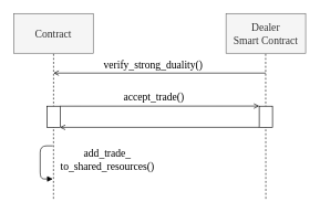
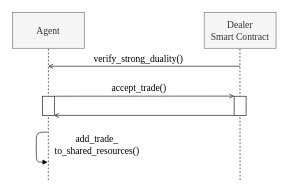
- <mxCell id="2" value="Contract" style="rounded=0;whiteSpace=wrap;html=1;fillColor=#f5f5f5;strokeColor=#666666;fontColor=#333333;fontFamily=Lucida Console;fontSize=16;" parent="1" vertex="1"><mxGeometry x="20" y="20" width="120" height="60" as="geometry" /></mxCell>
+ <mxCell id="2" value="Agent" style="rounded=0;whiteSpace=wrap;html=1;fillColor=#f5f5f5;strokeColor=#666666;fontColor=#333333;fontFamily=Lucida Console;fontSize=16;" parent="1" vertex="1"><mxGeometry x="20" y="20" width="120" height="60" as="geometry" /></mxCell>
